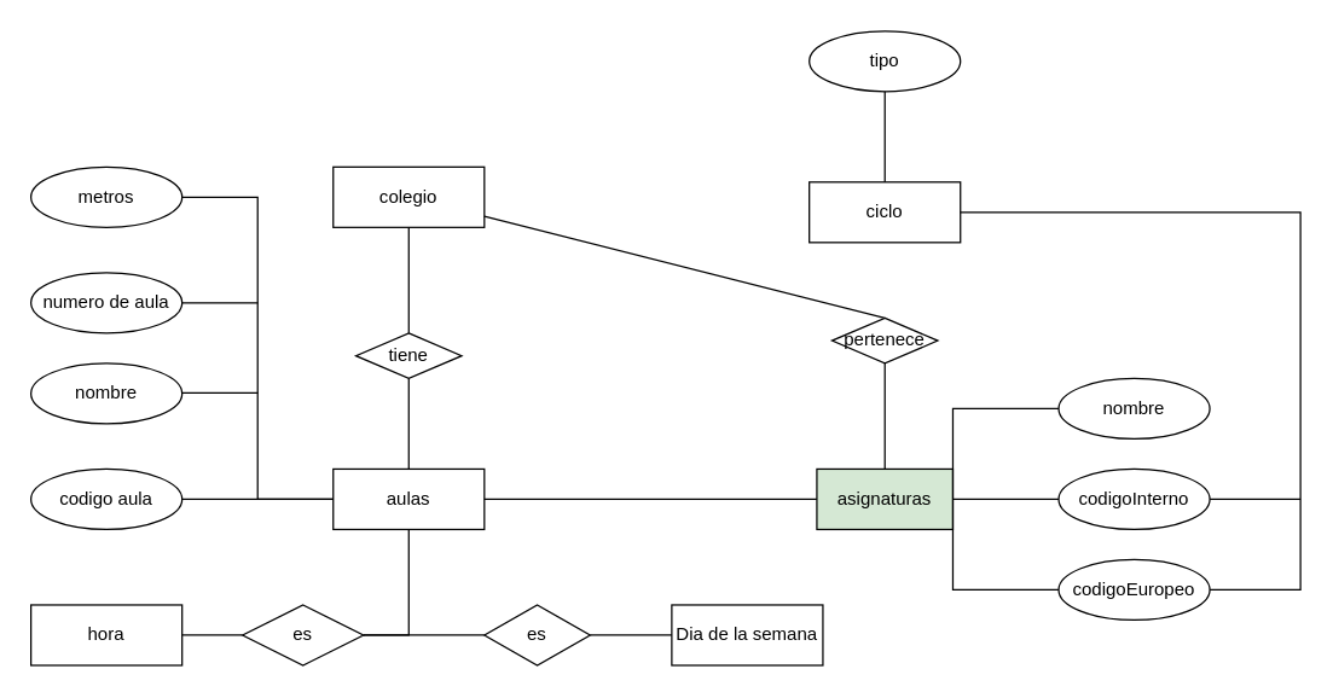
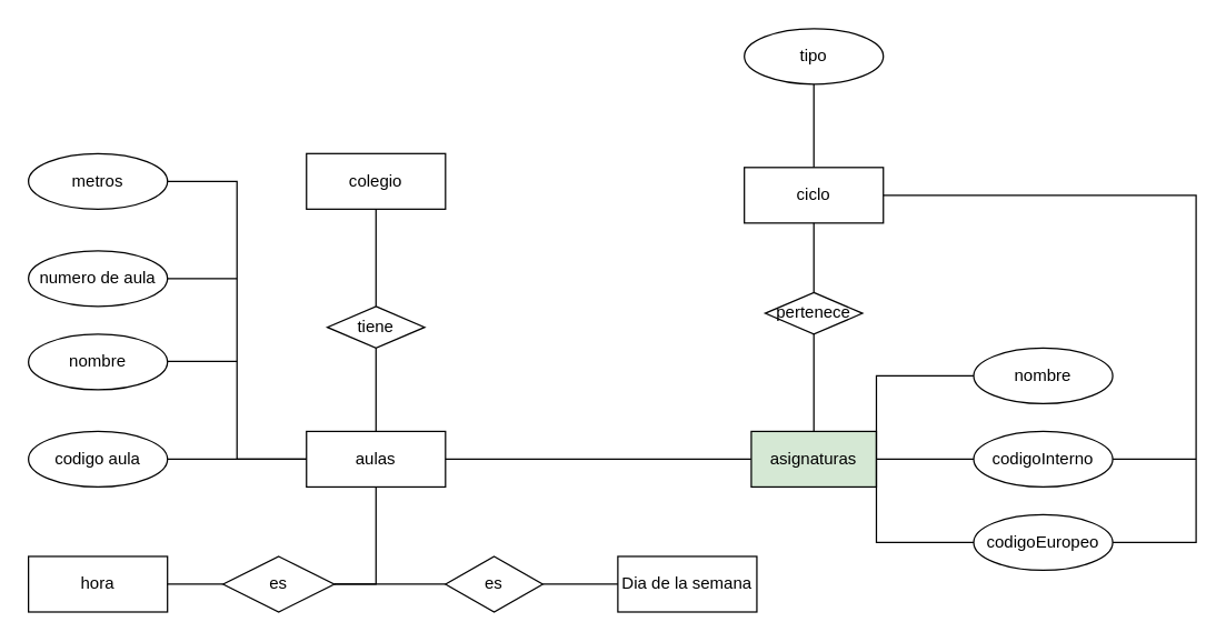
- <mxCell id="23" value="" style="endArrow=none;html=1;rounded=0;exitX=0.5;exitY=0;exitDx=0;exitDy=0;" edge="1" parent="1" source="28" target="7"><mxGeometry relative="1" as="geometry"><mxPoint x="390" y="310" as="sourcePoint" /><mxPoint x="550" y="310" as="targetPoint" /></mxGeometry></mxCell>
+ <mxCell id="23" value="" style="endArrow=none;html=1;rounded=0;entryX=0.5;entryY=1;entryDx=0;entryDy=0;exitX=0.5;exitY=0;exitDx=0;exitDy=0;" edge="1" parent="1" source="28" target="19"><mxGeometry relative="1" as="geometry"><mxPoint x="390" y="310" as="sourcePoint" /><mxPoint x="550" y="310" as="targetPoint" /></mxGeometry></mxCell>
